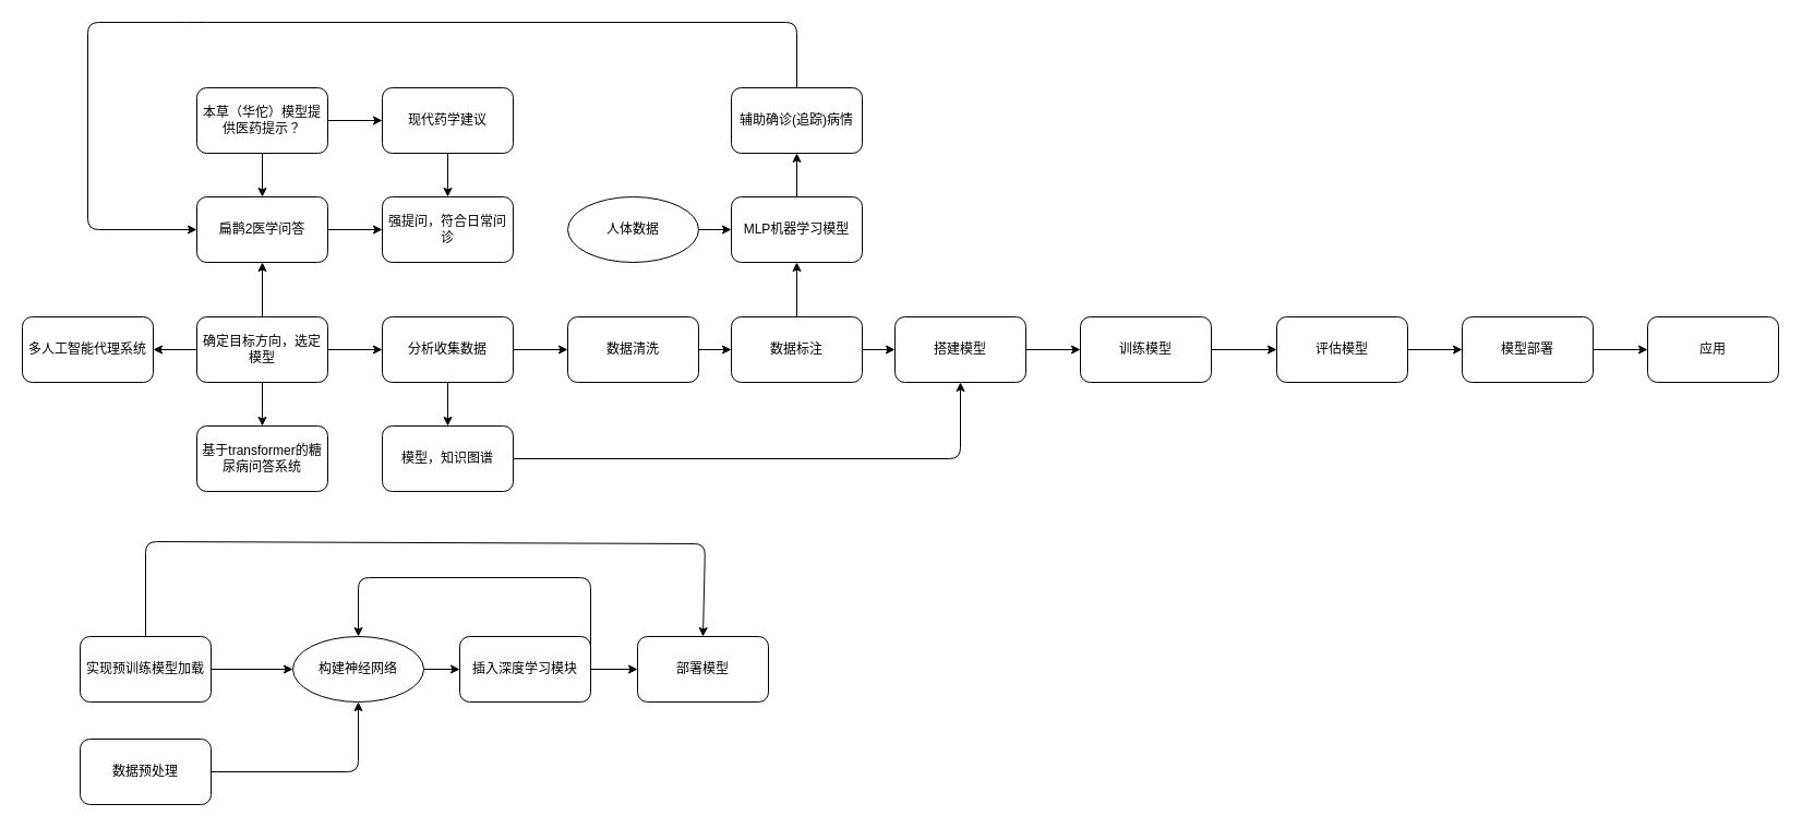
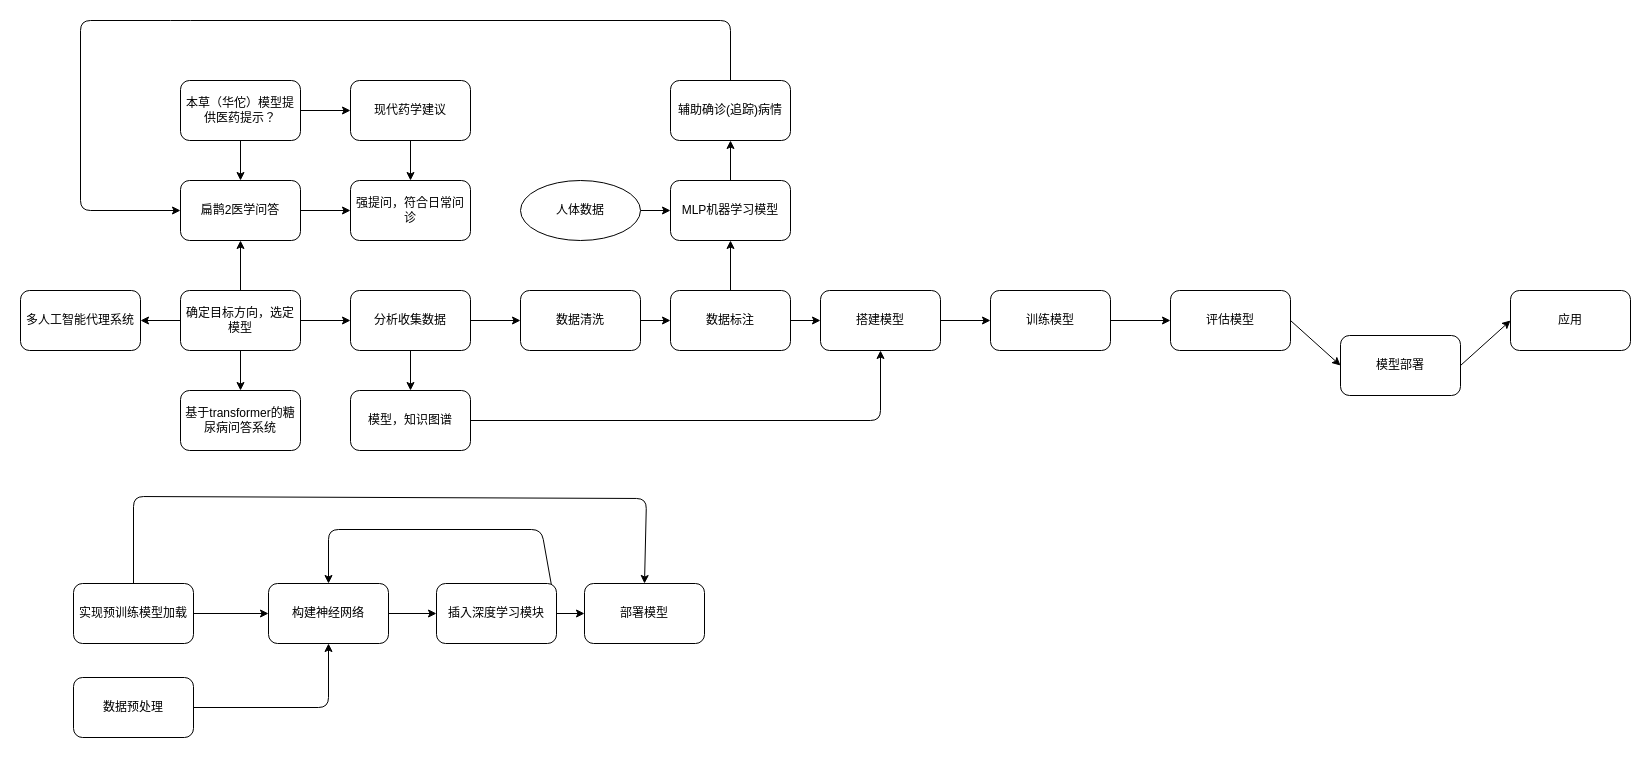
- <mxCell id="19" value="模型部署" style="rounded=1;whiteSpace=wrap;html=1;" parent="1" vertex="1"><mxGeometry x="1340" y="290" width="120" height="60" as="geometry" /></mxCell>
+ <mxCell id="19" value="模型部署" style="rounded=1;whiteSpace=wrap;html=1;" parent="1" vertex="1"><mxGeometry x="1340" y="335" width="120" height="60" as="geometry" /></mxCell>
- <mxCell id="46" value="构建神经网络" style="ellipse;whiteSpace=wrap;html=1;" vertex="1" parent="1"><mxGeometry x="268" y="583" width="120" height="60" as="geometry" /></mxCell>
+ <mxCell id="46" value="构建神经网络" style="rounded=1;whiteSpace=wrap;html=1;" vertex="1" parent="1"><mxGeometry x="268" y="583" width="120" height="60" as="geometry" /></mxCell>
- <mxCell id="51" value="插入深度学习模块" style="rounded=1;whiteSpace=wrap;html=1;" vertex="1" parent="1"><mxGeometry x="421" y="583" width="120" height="60" as="geometry" /></mxCell>
+ <mxCell id="51" value="插入深度学习模块" style="rounded=1;whiteSpace=wrap;html=1;" vertex="1" parent="1"><mxGeometry x="436" y="583" width="120" height="60" as="geometry" /></mxCell>
